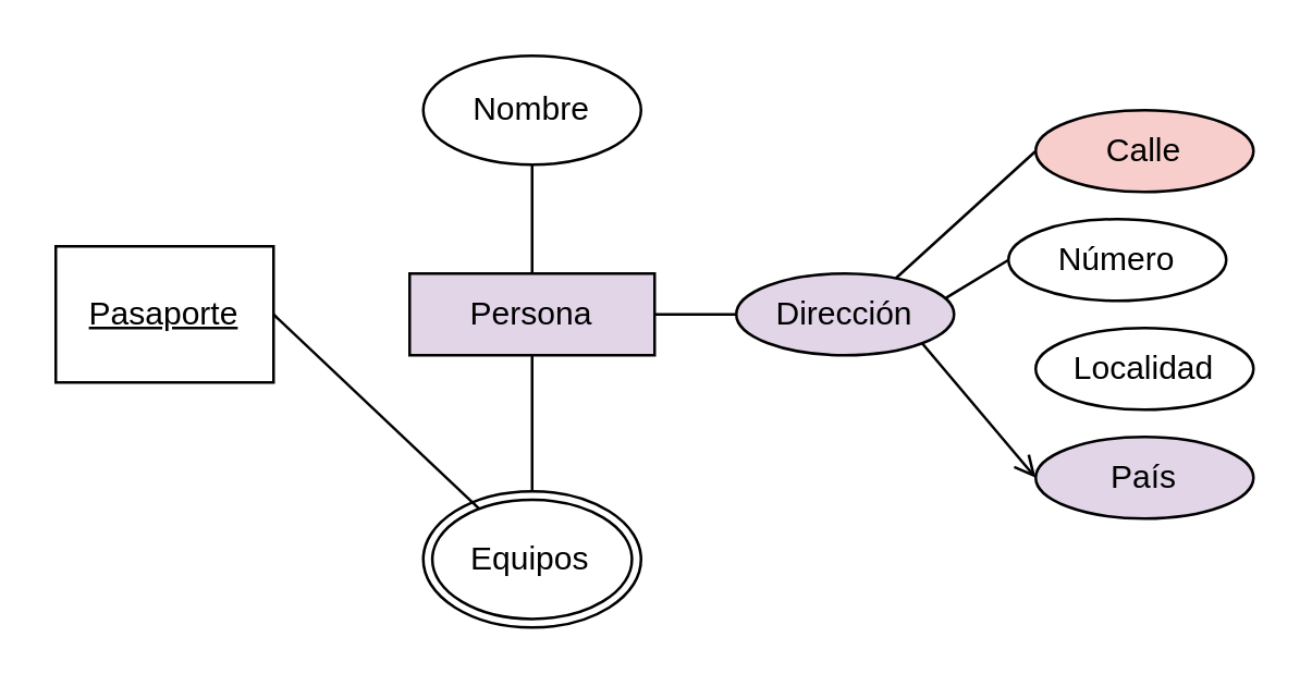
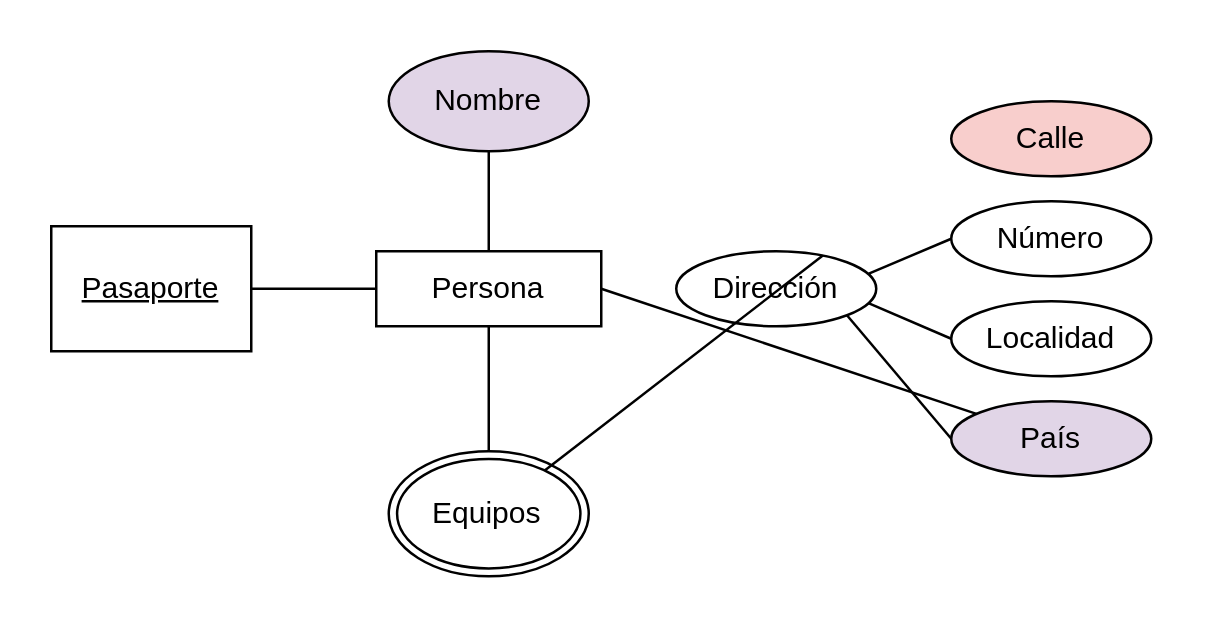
- <mxCell id="7" value="Nombre" style="ellipse;whiteSpace=wrap;html=1;rounded=0;labelBackgroundColor=none;" parent="1" vertex="1"><mxGeometry x="155" y="20" width="80" height="40" as="geometry" /></mxCell>
+ <mxCell id="7" value="Nombre" style="ellipse;whiteSpace=wrap;html=1;rounded=0;labelBackgroundColor=none;fillColor=#e1d5e7;" parent="1" vertex="1"><mxGeometry x="155" y="20" width="80" height="40" as="geometry" /></mxCell>
- <mxCell id="11" value="" style="endArrow=none;html=1;rounded=0;entryX=0;entryY=0.5;entryDx=0;entryDy=0;exitX=0.733;exitY=0.057;exitDx=0;exitDy=0;exitPerimeter=0;labelBackgroundColor=none;fontColor=default;" parent="1" source="8" target="9" edge="1"><mxGeometry width="50" height="50" relative="1" as="geometry"><mxPoint x="330" y="100" as="sourcePoint" /><mxPoint x="380" y="50" as="targetPoint" /></mxGeometry></mxCell>
+ <mxCell id="11" value="" style="endArrow=none;html=1;rounded=0;exitX=0.733;exitY=0.057;exitDx=0;exitDy=0;exitPerimeter=0;labelBackgroundColor=none;fontColor=default;" parent="1" source="8" target="5" edge="1"><mxGeometry width="50" height="50" relative="1" as="geometry"><mxPoint x="330" y="100" as="sourcePoint" /><mxPoint x="380" y="50" as="targetPoint" /></mxGeometry></mxCell>
- <mxCell id="10" value="Número" style="ellipse;whiteSpace=wrap;html=1;rounded=0;labelBackgroundColor=none;" parent="1" vertex="1"><mxGeometry x="370" y="80" width="80" height="30" as="geometry" /></mxCell>
+ <mxCell id="10" value="Número" style="ellipse;whiteSpace=wrap;html=1;rounded=0;labelBackgroundColor=none;" parent="1" vertex="1"><mxGeometry x="380" y="80" width="80" height="30" as="geometry" /></mxCell>
- <mxCell id="2" value="Persona" style="rounded=0;whiteSpace=wrap;html=1;labelBackgroundColor=none;fillColor=#e1d5e7;" parent="1" vertex="1"><mxGeometry x="150" y="100" width="90" height="30" as="geometry" /></mxCell>
+ <mxCell id="2" value="Persona" style="rounded=0;whiteSpace=wrap;html=1;labelBackgroundColor=none;" parent="1" vertex="1"><mxGeometry x="150" y="100" width="90" height="30" as="geometry" /></mxCell>
- <mxCell id="17" value="" style="endArrow=none;html=1;rounded=0;entryX=0;entryY=0.5;entryDx=0;entryDy=0;exitX=1;exitY=0.5;exitDx=0;exitDy=0;labelBackgroundColor=none;fontColor=default;" parent="1" source="2" target="8" edge="1"><mxGeometry width="50" height="50" relative="1" as="geometry"><mxPoint x="369" y="142" as="sourcePoint" /><mxPoint x="420" y="95" as="targetPoint" /></mxGeometry></mxCell>
+ <mxCell id="17" value="" style="endArrow=none;html=1;rounded=0;exitX=1;exitY=0.5;exitDx=0;exitDy=0;labelBackgroundColor=none;fontColor=default;" parent="1" source="2" target="13" edge="1"><mxGeometry width="50" height="50" relative="1" as="geometry"><mxPoint x="369" y="142" as="sourcePoint" /><mxPoint x="420" y="95" as="targetPoint" /></mxGeometry></mxCell>
- <mxCell id="8" value="Dirección" style="ellipse;whiteSpace=wrap;html=1;rounded=0;labelBackgroundColor=none;fillColor=#e1d5e7;" parent="1" vertex="1"><mxGeometry x="270" y="100" width="80" height="30" as="geometry" /></mxCell>
+ <mxCell id="8" value="Dirección" style="ellipse;whiteSpace=wrap;html=1;rounded=0;labelBackgroundColor=none;" parent="1" vertex="1"><mxGeometry x="270" y="100" width="80" height="30" as="geometry" /></mxCell>
+ <mxCell id="15" value="" style="endArrow=none;html=1;rounded=0;entryX=0;entryY=0.5;entryDx=0;entryDy=0;exitX=0.958;exitY=0.689;exitDx=0;exitDy=0;exitPerimeter=0;labelBackgroundColor=none;fontColor=default;" parent="1" source="8" target="12" edge="1"><mxGeometry width="50" height="50" relative="1" as="geometry"><mxPoint x="349" y="122" as="sourcePoint" /><mxPoint x="400" y="75" as="targetPoint" /></mxGeometry></mxCell>
- <mxCell id="20" value="" style="endArrow=none;html=1;rounded=0;exitX=1;exitY=0.5;exitDx=0;exitDy=0;labelBackgroundColor=none;fontColor=default;" parent="1" source="6" target="5" edge="1"><mxGeometry width="50" height="50" relative="1" as="geometry"><mxPoint x="205" y="70" as="sourcePoint" /><mxPoint x="205" y="110" as="targetPoint" /></mxGeometry></mxCell>
+ <mxCell id="20" value="" style="endArrow=none;html=1;rounded=0;entryX=0;entryY=0.5;entryDx=0;entryDy=0;exitX=1;exitY=0.5;exitDx=0;exitDy=0;labelBackgroundColor=none;fontColor=default;" parent="1" source="6" target="2" edge="1"><mxGeometry width="50" height="50" relative="1" as="geometry"><mxPoint x="205" y="70" as="sourcePoint" /><mxPoint x="205" y="110" as="targetPoint" /></mxGeometry></mxCell>
- <mxCell id="16" value="" style="endArrow=open;html=1;rounded=0;entryX=0;entryY=0.5;entryDx=0;entryDy=0;exitX=1;exitY=1;exitDx=0;exitDy=0;labelBackgroundColor=none;fontColor=default;" parent="1" source="8" target="13" edge="1"><mxGeometry width="50" height="50" relative="1" as="geometry"><mxPoint x="350" y="150" as="sourcePoint" /><mxPoint x="401" y="103" as="targetPoint" /></mxGeometry></mxCell>
+ <mxCell id="16" value="" style="endArrow=none;html=1;rounded=0;entryX=0;entryY=0.5;entryDx=0;entryDy=0;exitX=1;exitY=1;exitDx=0;exitDy=0;labelBackgroundColor=none;fontColor=default;" parent="1" source="8" target="13" edge="1"><mxGeometry width="50" height="50" relative="1" as="geometry"><mxPoint x="350" y="150" as="sourcePoint" /><mxPoint x="401" y="103" as="targetPoint" /></mxGeometry></mxCell>
